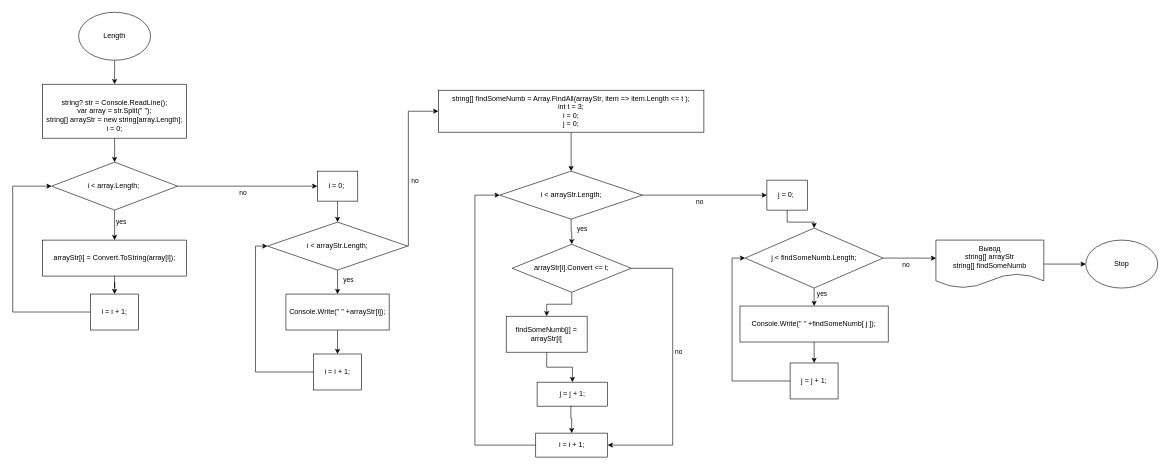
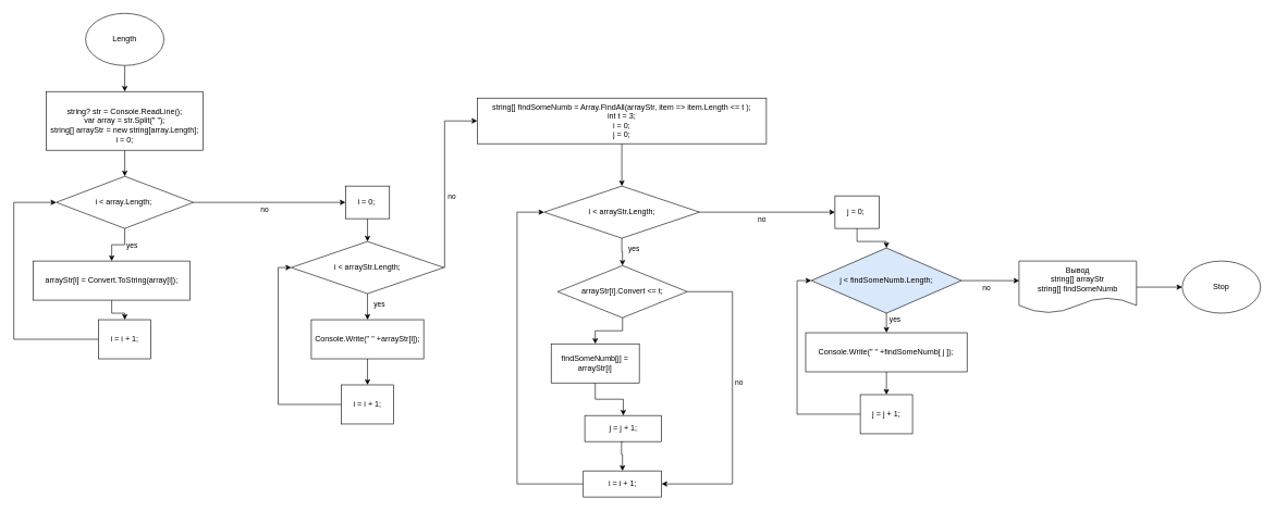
- <mxCell id="13" value="arrayStr[i] = Convert.ToString(array[i]);" style="rounded=0;whiteSpace=wrap;html=1;" vertex="1" parent="1"><mxGeometry x="70" y="400" width="240" height="60" as="geometry" /></mxCell>
+ <mxCell id="13" value="arrayStr[i] = Convert.ToString(array[i]);" style="rounded=0;whiteSpace=wrap;html=1;" vertex="1" parent="1"><mxGeometry x="50" y="400" width="240" height="60" as="geometry" /></mxCell>
- <mxCell id="49" value="j &amp;lt; findSomeNumb.Length;" style="rhombus;whiteSpace=wrap;html=1;" vertex="1" parent="1"><mxGeometry x="1241.78" y="380" width="230.06" height="100" as="geometry" /></mxCell>
+ <mxCell id="49" value="j &amp;lt; findSomeNumb.Length;" style="rhombus;whiteSpace=wrap;html=1;fillColor=#dae8fc;" vertex="1" parent="1"><mxGeometry x="1241.78" y="380" width="230.06" height="100" as="geometry" /></mxCell>
